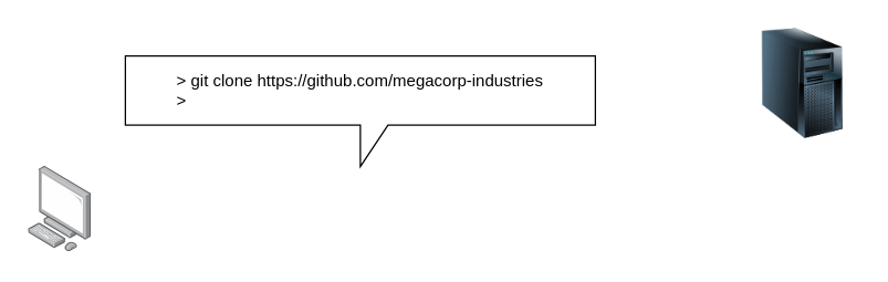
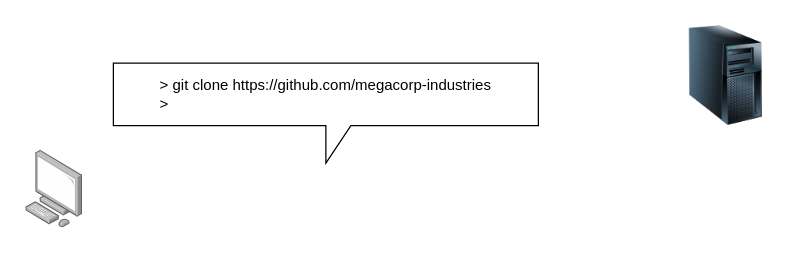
- <mxCell id="4" value="&lt;div&gt;&amp;gt; git clone https://github.com/megacorp-industries&lt;/div&gt;&lt;div align=&quot;left&quot;&gt;&amp;gt;&lt;br&gt;&lt;/div&gt;" style="shape=callout;whiteSpace=wrap;html=1;perimeter=calloutPerimeter;" vertex="1" parent="1"><mxGeometry x="90" y="40" width="340" height="80" as="geometry" /></mxCell>
+ <mxCell id="4" value="&lt;div&gt;&amp;gt; git clone https://github.com/megacorp-industries&lt;/div&gt;&lt;div align=&quot;left&quot;&gt;&amp;gt;&lt;br&gt;&lt;/div&gt;" style="shape=callout;whiteSpace=wrap;html=1;perimeter=calloutPerimeter;" vertex="1" parent="1"><mxGeometry x="90" y="50" width="340" height="80" as="geometry" /></mxCell>
